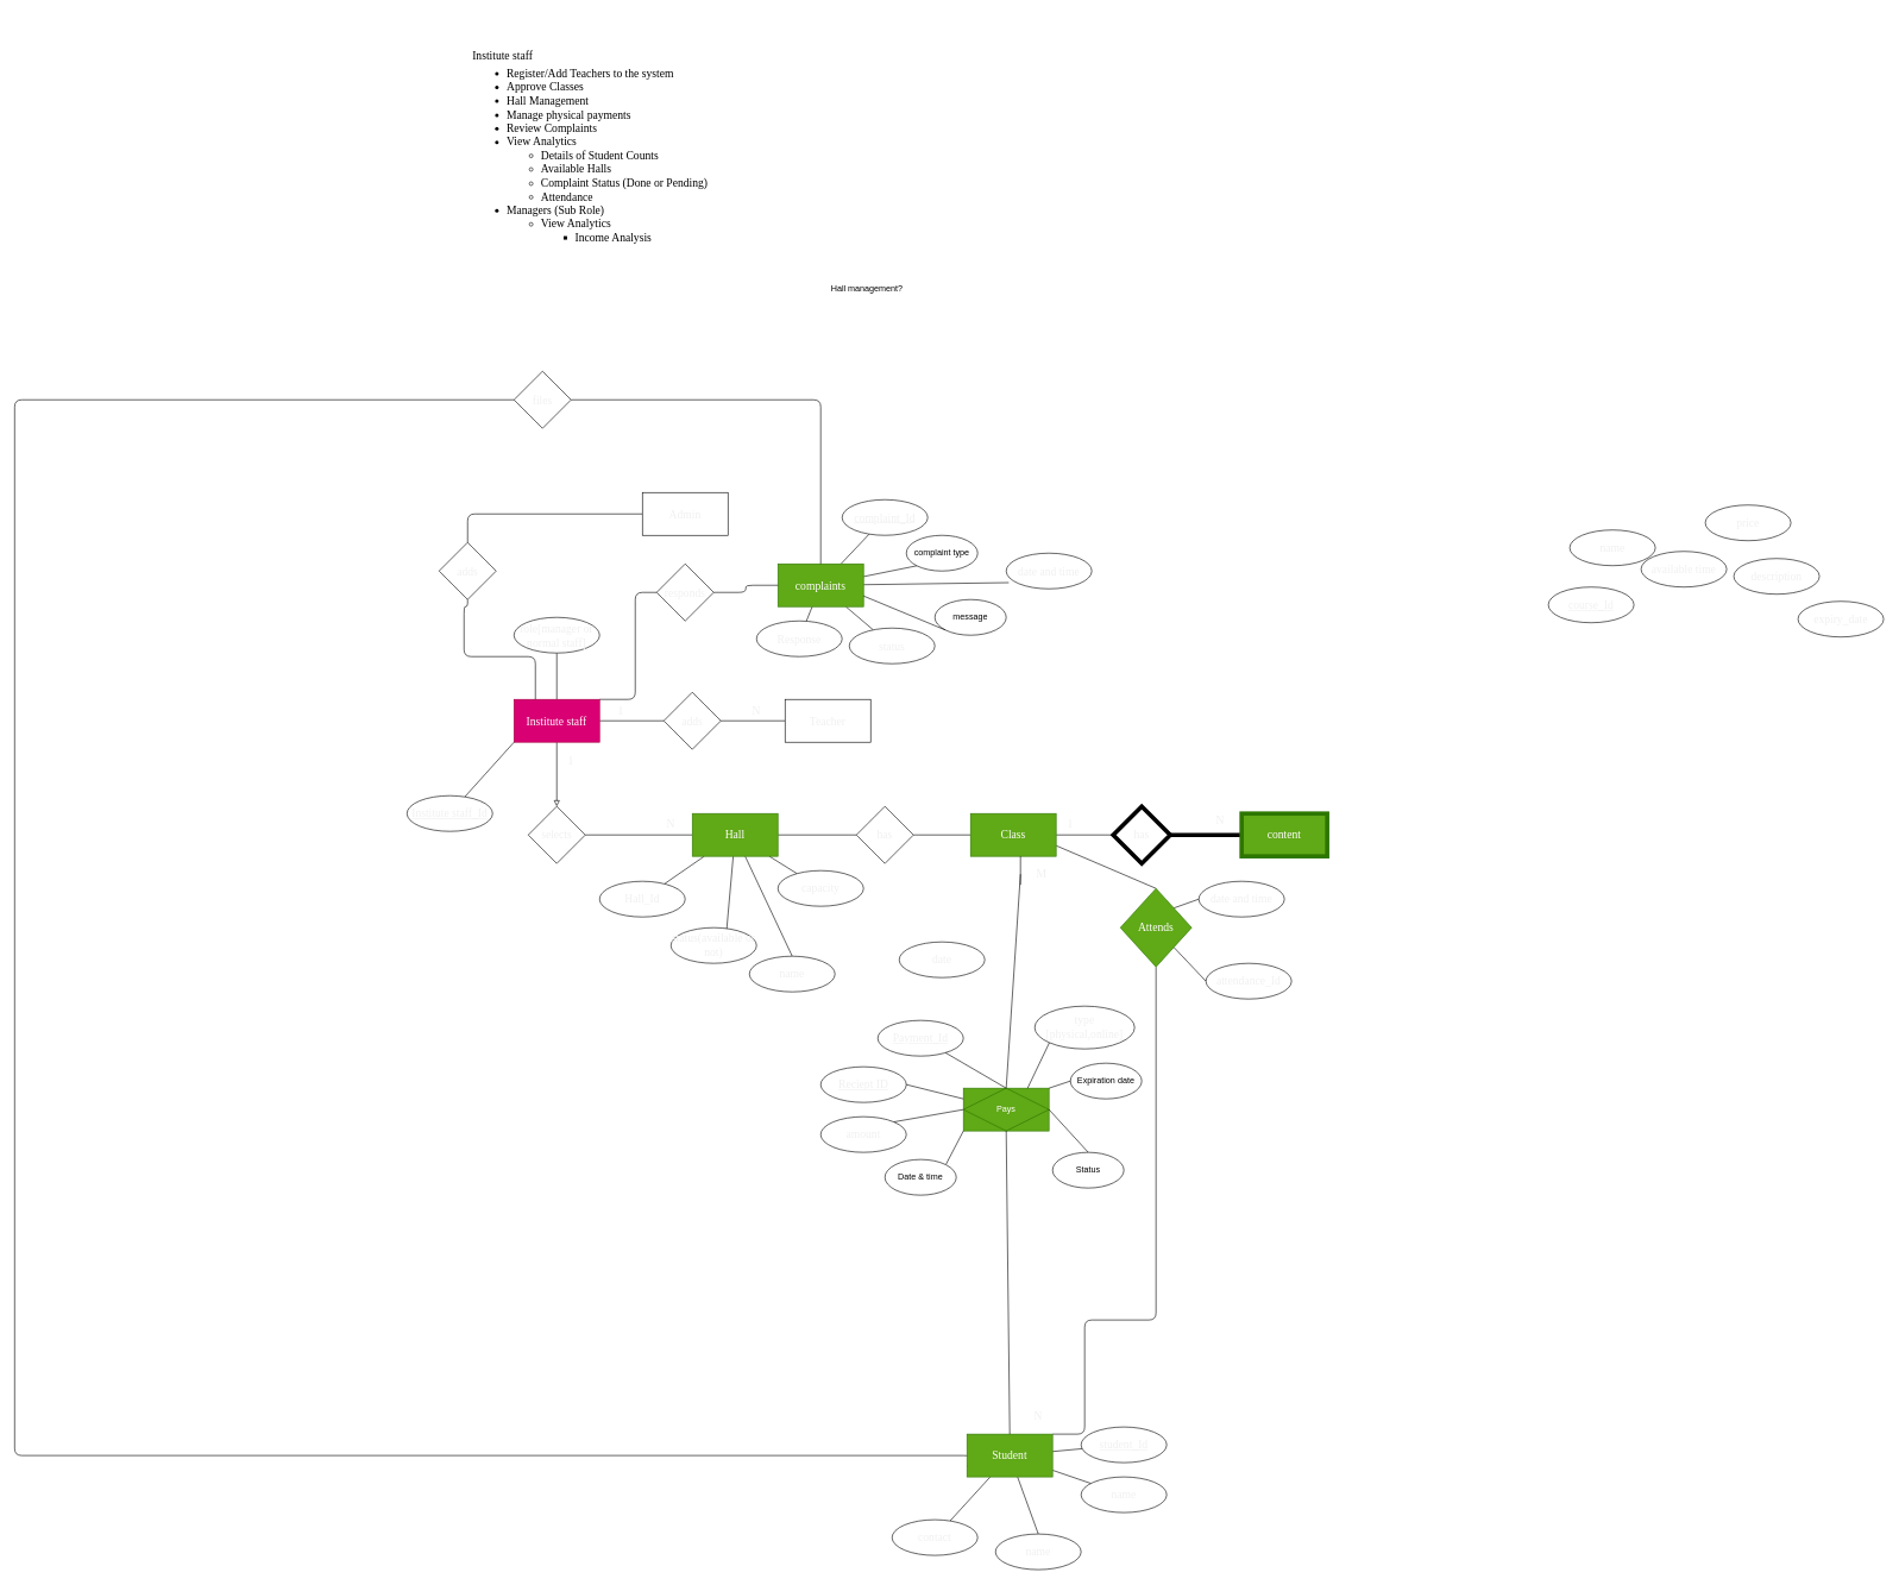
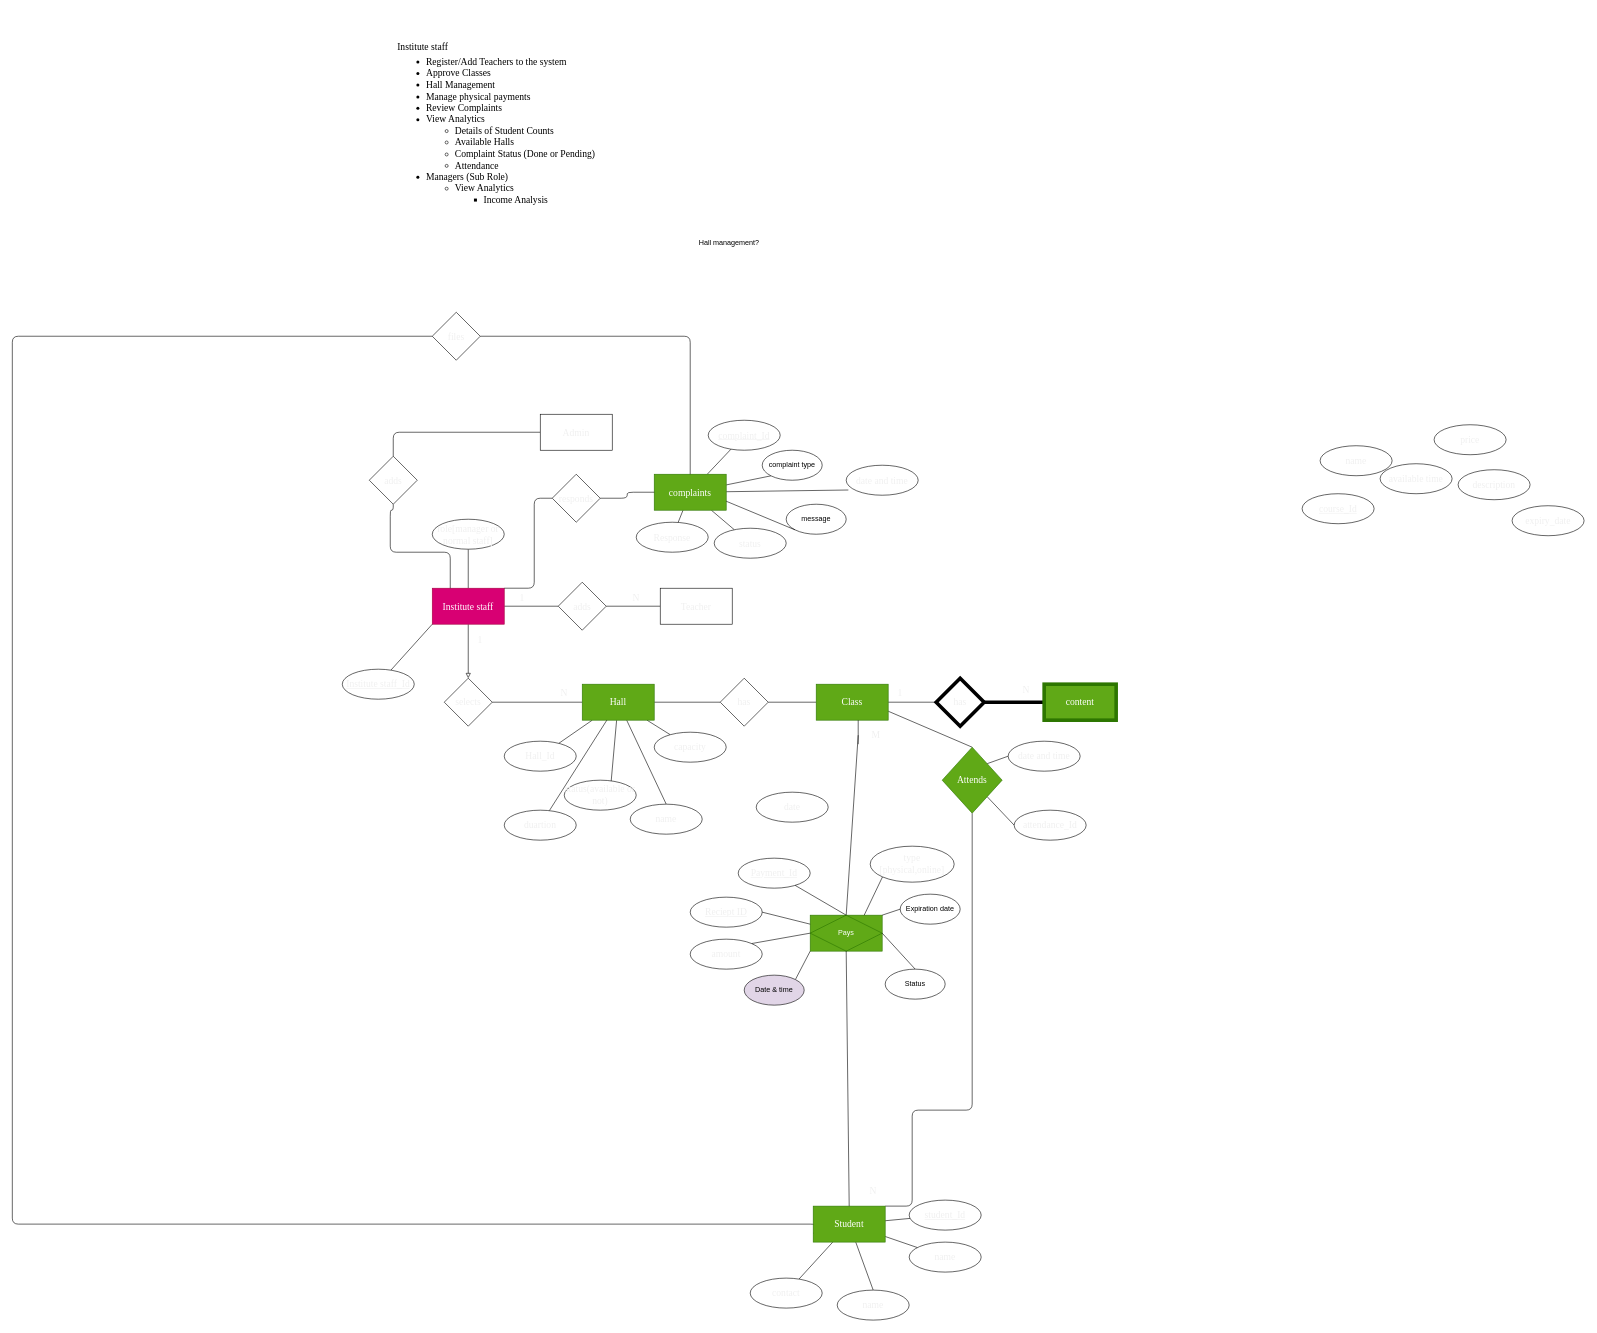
+ <mxCell id="60" style="edgeStyle=none;jumpStyle=arc;html=1;strokeWidth=1;fontFamily=Times New Roman;fontSize=16;fontColor=#F0F0F0;endArrow=none;endFill=0;" parent="1" source="61" target="16" edge="1"><mxGeometry relative="1" as="geometry" /></mxCell>
+ <mxCell id="61" value="duartion" style="ellipse;whiteSpace=wrap;html=1;strokeWidth=1;fontFamily=Times New Roman;fontSize=16;fontColor=#F0F0F0;" parent="1" vertex="1"><mxGeometry x="840" y="1350" width="120" height="50" as="geometry" /></mxCell>
- <mxCell id="103" value="Date &amp;amp; time" style="ellipse;whiteSpace=wrap;html=1;" parent="92" vertex="1"><mxGeometry x="90" y="195" width="100" height="50" as="geometry" /></mxCell>
+ <mxCell id="103" value="Date &amp;amp; time" style="ellipse;whiteSpace=wrap;html=1;fillColor=#e1d5e7;" parent="92" vertex="1"><mxGeometry x="90" y="195" width="100" height="50" as="geometry" /></mxCell>
